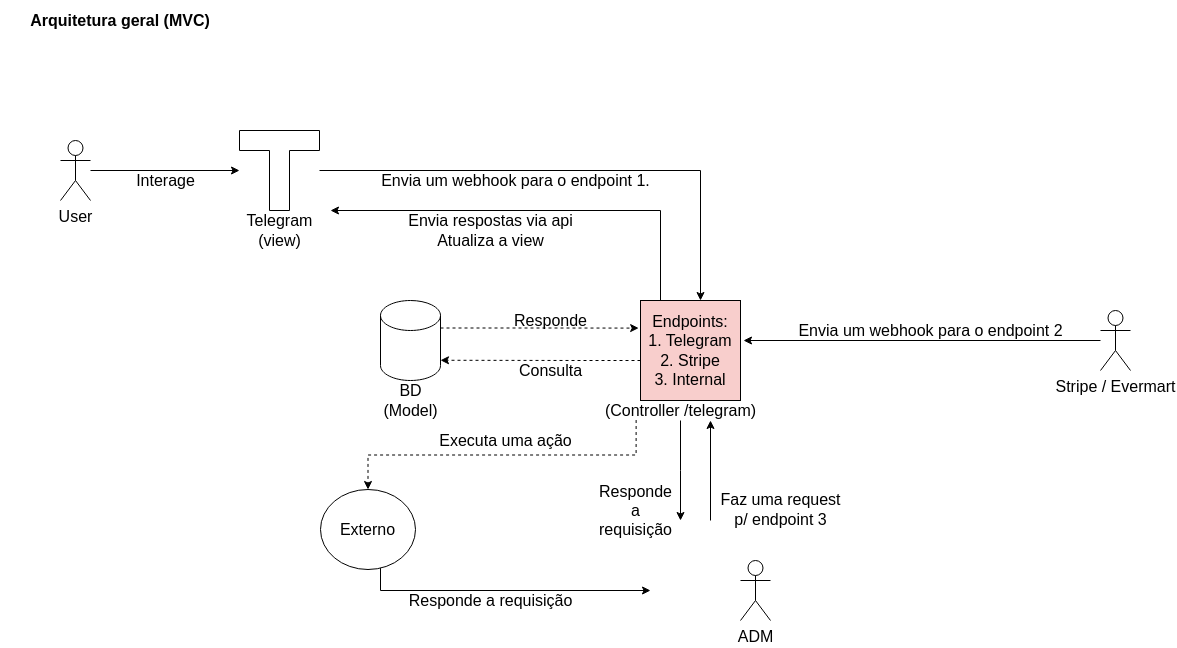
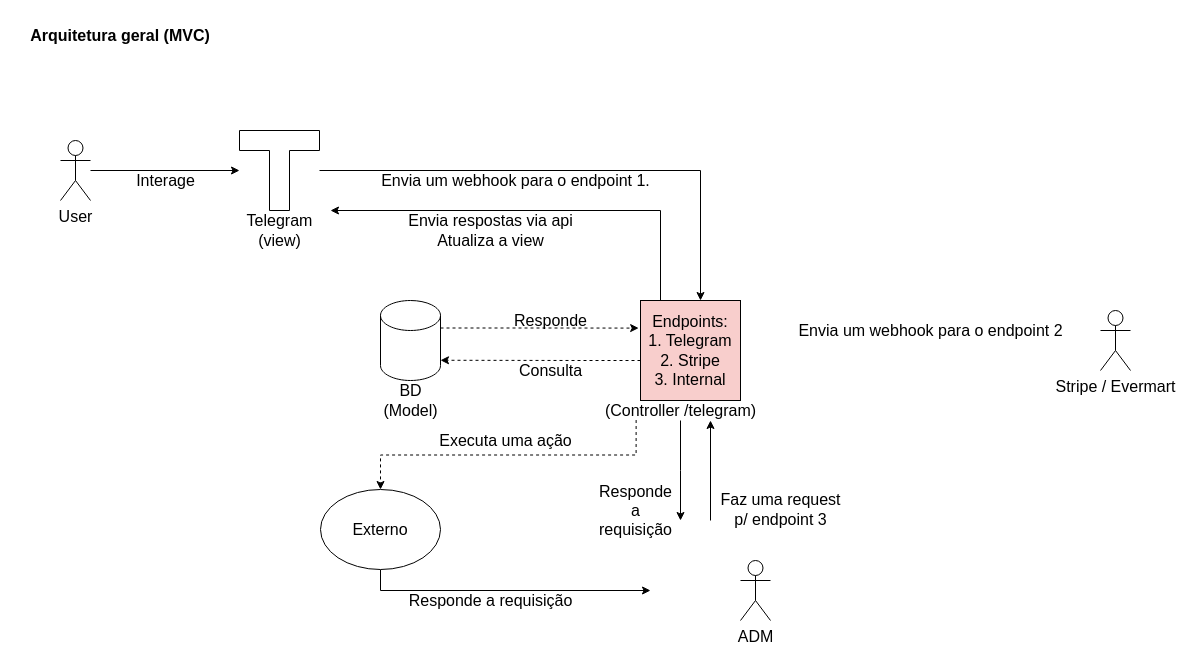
- <mxCell id="2" value="&lt;b&gt;&lt;font style=&quot;font-size: 16px;&quot;&gt;Arquitetura geral (MVC)&lt;/font&gt;&lt;/b&gt;" style="text;html=1;strokeColor=none;fillColor=none;align=center;verticalAlign=middle;whiteSpace=wrap;rounded=0;" vertex="1" parent="1"><mxGeometry x="20" y="5" width="200" height="30" as="geometry" /></mxCell>
+ <mxCell id="2" value="&lt;b&gt;&lt;font style=&quot;font-size: 16px;&quot;&gt;Arquitetura geral (MVC)&lt;/font&gt;&lt;/b&gt;" style="text;html=1;strokeColor=none;fillColor=none;align=center;verticalAlign=middle;whiteSpace=wrap;rounded=0;" vertex="1" parent="1"><mxGeometry x="20" y="20" width="200" height="30" as="geometry" /></mxCell>
- <mxCell id="30" style="edgeStyle=orthogonalEdgeStyle;rounded=0;orthogonalLoop=1;jettySize=auto;html=1;entryX=1.03;entryY=0.4;entryDx=0;entryDy=0;entryPerimeter=0;fontSize=16;" edge="1" parent="1" source="31" target="24"><mxGeometry relative="1" as="geometry" /></mxCell>
- <mxCell id="23" value="Externo" style="ellipse;whiteSpace=wrap;html=1;fontSize=16;" vertex="1" parent="1"><mxGeometry x="320" y="489" width="95" height="80" as="geometry" /></mxCell>
+ <mxCell id="23" value="Externo" style="ellipse;whiteSpace=wrap;html=1;fontSize=16;" vertex="1" parent="1"><mxGeometry x="320" y="489" width="120" height="80" as="geometry" /></mxCell>
